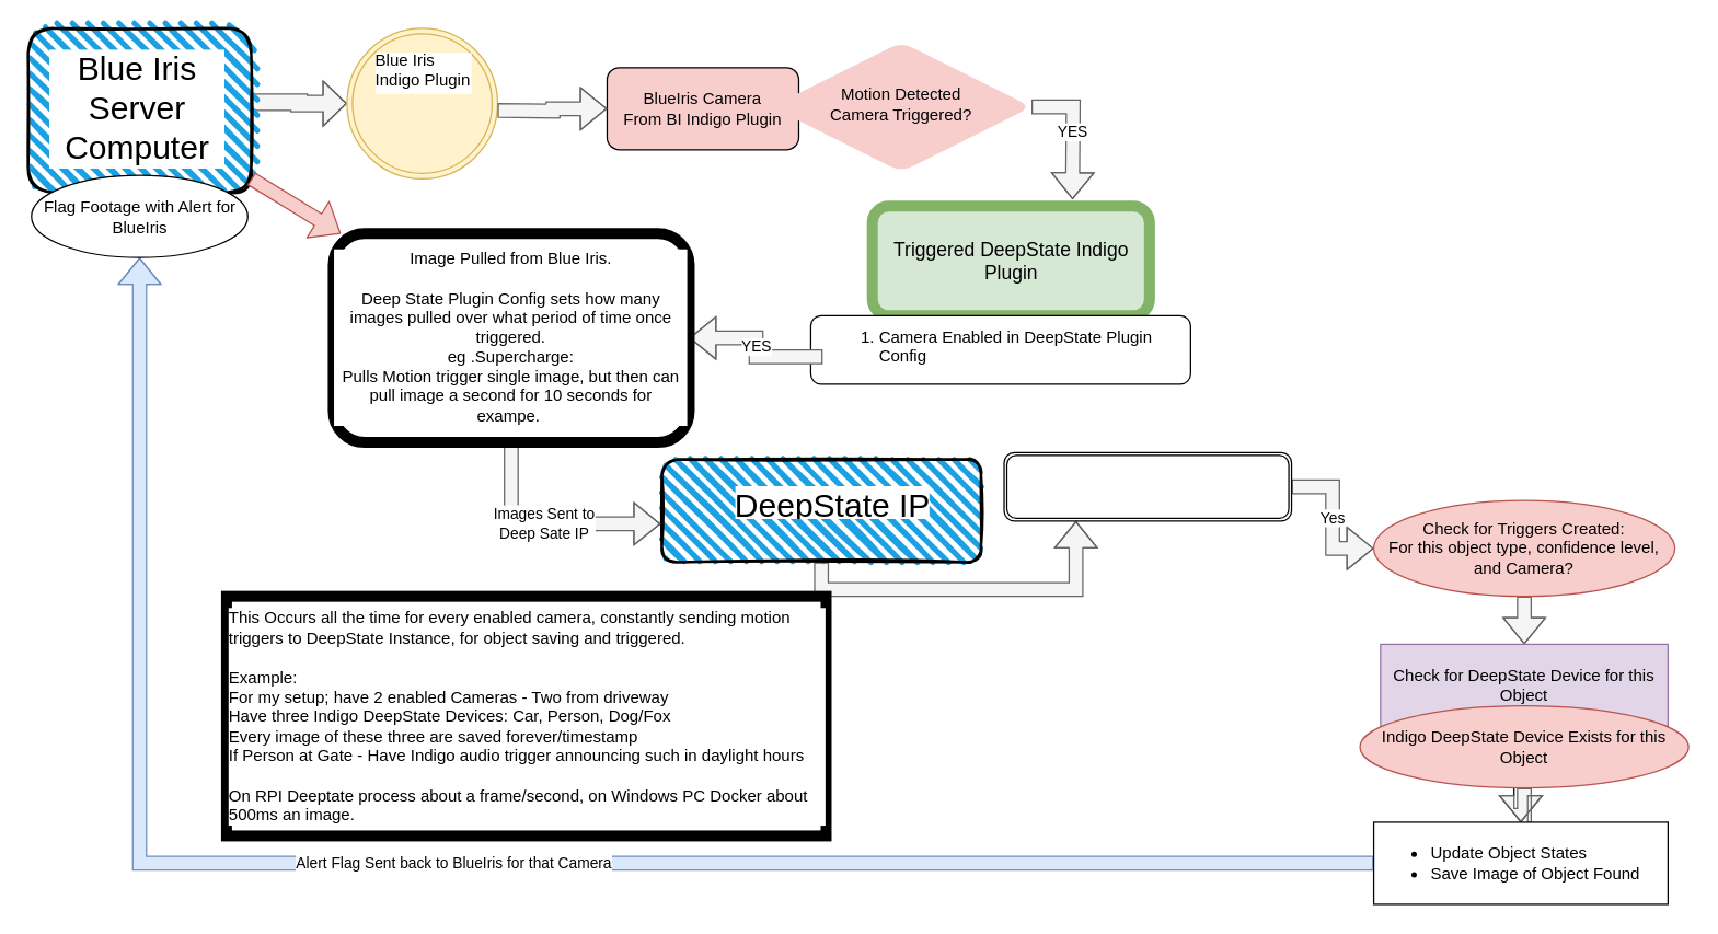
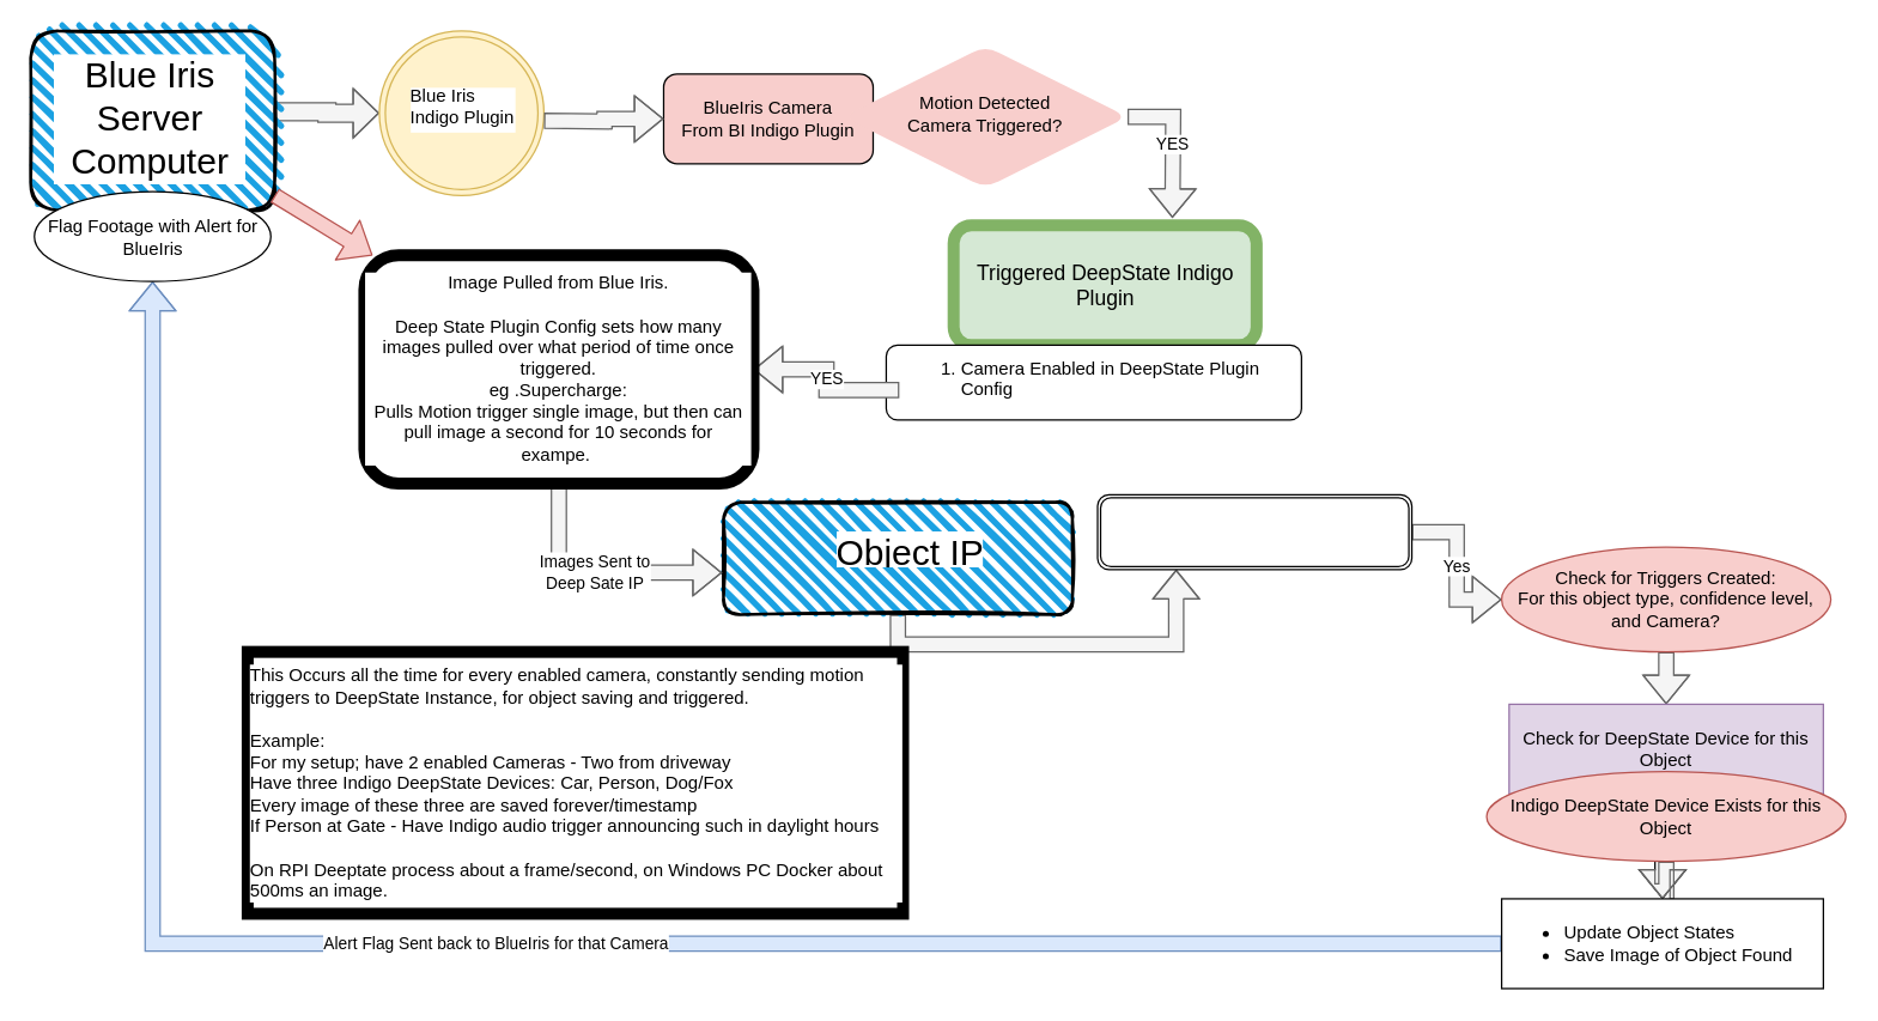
- <mxCell id="25" value="Blue Iris &#10;Indigo Plugin" style="text;strokeColor=none;fillColor=none;align=left;verticalAlign=top;spacingLeft=4;spacingRight=4;overflow=hidden;rotatable=0;points=[[0,0.5],[1,0.5]];portConstraint=eastwest;labelBackgroundColor=#ffffff;" vertex="1" parent="1"><mxGeometry x="268" y="30" width="80" height="60" as="geometry" /></mxCell>
+ <mxCell id="25" value="Blue Iris &#10;Indigo Plugin" style="text;strokeColor=none;fillColor=none;align=left;verticalAlign=top;spacingLeft=4;spacingRight=4;overflow=hidden;rotatable=0;points=[[0,0.5],[1,0.5]];portConstraint=eastwest;labelBackgroundColor=#ffffff;" vertex="1" parent="1"><mxGeometry x="268" y="50" width="80" height="60" as="geometry" /></mxCell>
- <mxCell id="28" value="&lt;span style=&quot;font-size: 24px&quot;&gt;DeepState IP&lt;/span&gt;" style="text;html=1;align=center;verticalAlign=middle;whiteSpace=wrap;overflow=hidden;labelBackgroundColor=#ffffff;" vertex="1" parent="1"><mxGeometry x="493" y="352.5" width="230.01" height="27.5" as="geometry" /></mxCell>
+ <mxCell id="28" value="&lt;span style=&quot;font-size: 24px&quot;&gt;Object IP&lt;/span&gt;" style="text;html=1;align=center;verticalAlign=middle;whiteSpace=wrap;overflow=hidden;labelBackgroundColor=#ffffff;" vertex="1" parent="1"><mxGeometry x="493" y="352.5" width="230.01" height="27.5" as="geometry" /></mxCell>
